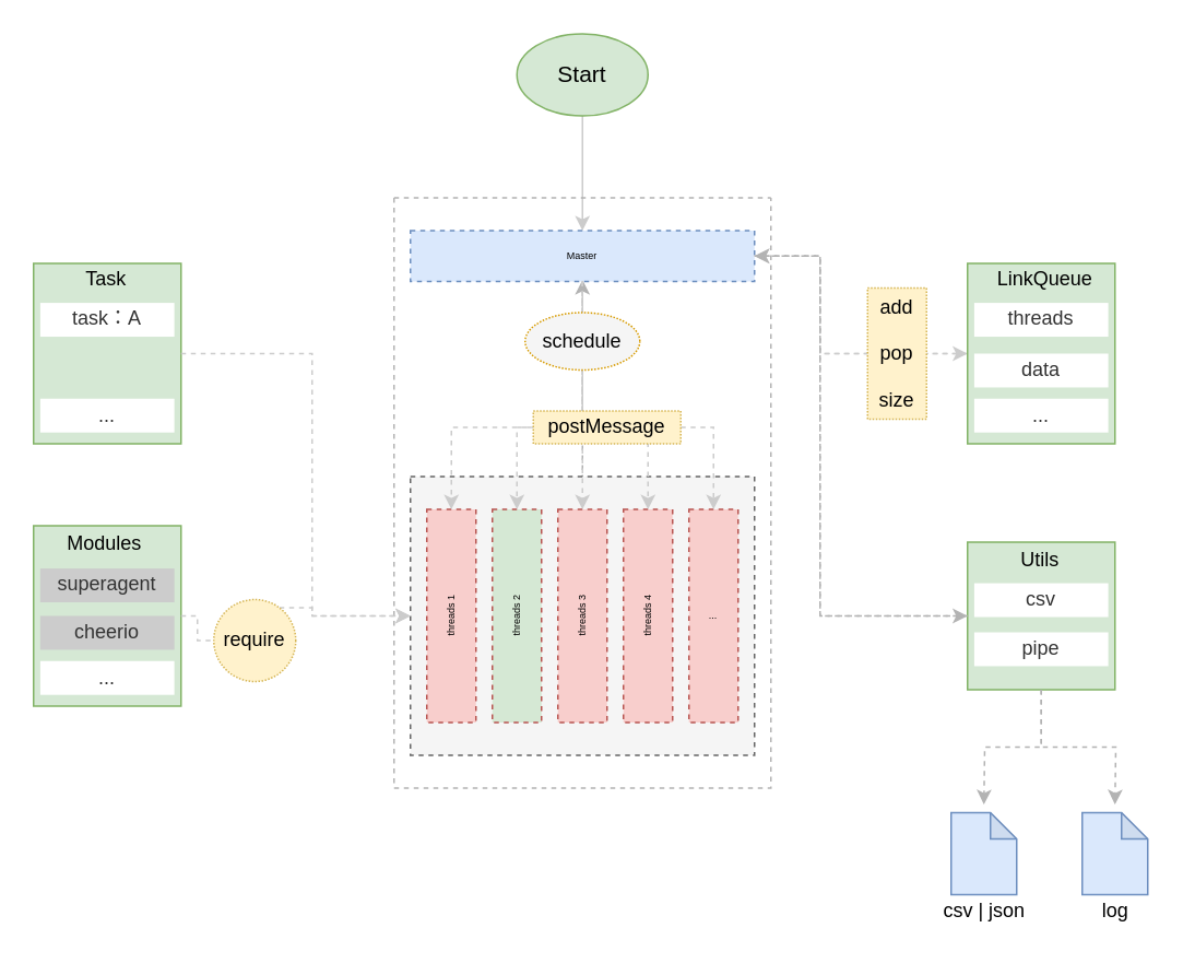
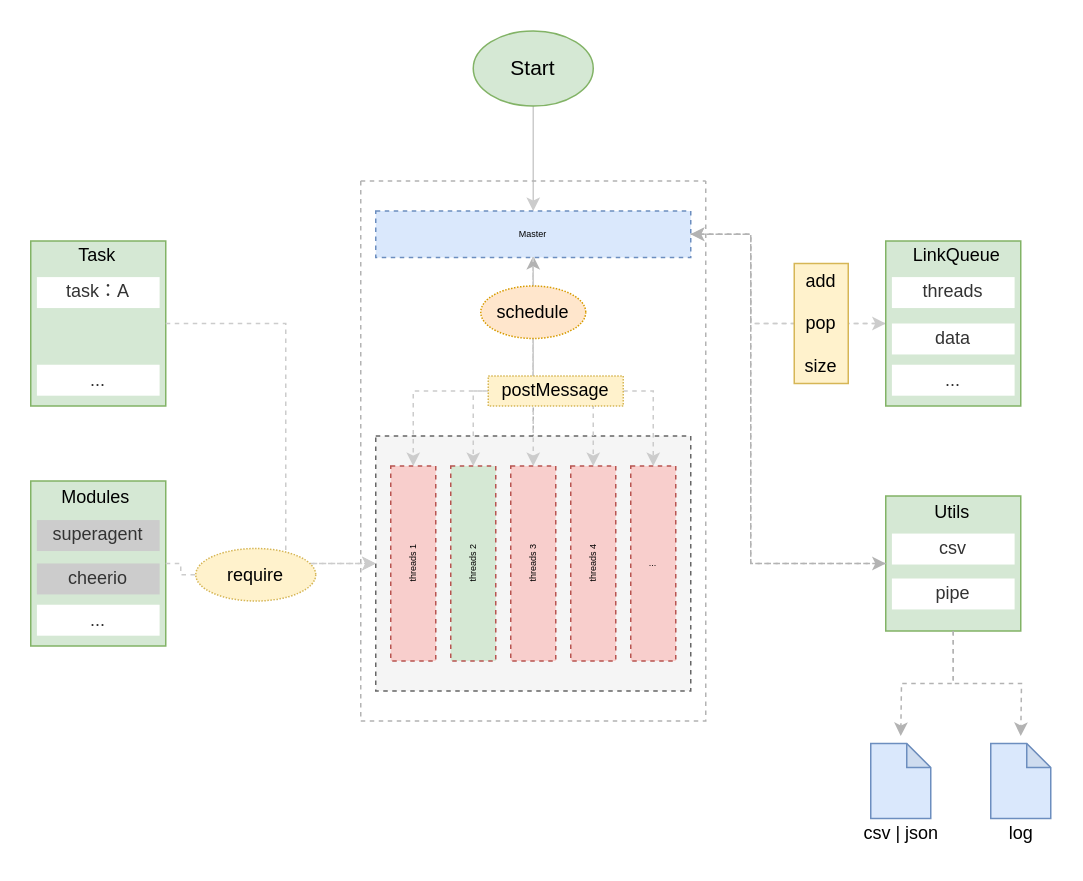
- <mxCell id="29" value="schedule" style="ellipse;whiteSpace=wrap;html=1;dashed=1;dashPattern=1 1;fillColor=#f5f5f5;strokeColor=#d79b00;" vertex="1" parent="16"><mxGeometry x="80" y="70" width="70" height="35" as="geometry" /></mxCell>
+ <mxCell id="29" value="schedule" style="ellipse;whiteSpace=wrap;html=1;dashed=1;dashPattern=1 1;fillColor=#ffe6cc;strokeColor=#d79b00;" vertex="1" parent="16"><mxGeometry x="80" y="70" width="70" height="35" as="geometry" /></mxCell>
- <mxCell id="53" value="add&lt;br&gt;&lt;br&gt;pop&lt;br&gt;&lt;br&gt;size" style="rounded=0;whiteSpace=wrap;html=1;fillColor=#fff2cc;strokeColor=#d6b656;dashed=1;dashPattern=1 1;" vertex="1" parent="1"><mxGeometry x="529" y="175" width="36" height="80" as="geometry" /></mxCell>
+ <mxCell id="53" value="add&lt;br&gt;&lt;br&gt;pop&lt;br&gt;&lt;br&gt;size" style="rounded=0;whiteSpace=wrap;html=1;fillColor=#fff2cc;strokeColor=#d6b656;dashed=0;dashPattern=1 1;" vertex="1" parent="1"><mxGeometry x="529" y="175" width="36" height="80" as="geometry" /></mxCell>
- <mxCell id="54" value="require" style="ellipse;whiteSpace=wrap;html=1;aspect=fixed;dashed=1;dashPattern=1 1;fillColor=#fff2cc;strokeColor=#d6b656;" vertex="1" parent="1"><mxGeometry x="130" y="365" width="50" height="50" as="geometry" /></mxCell>
+ <mxCell id="54" value="require" style="ellipse;whiteSpace=wrap;html=1;aspect=fixed;dashed=1;dashPattern=1 1;fillColor=#fff2cc;strokeColor=#d6b656;" vertex="1" parent="1"><mxGeometry x="130" y="365" width="80" height="35" as="geometry" /></mxCell>
